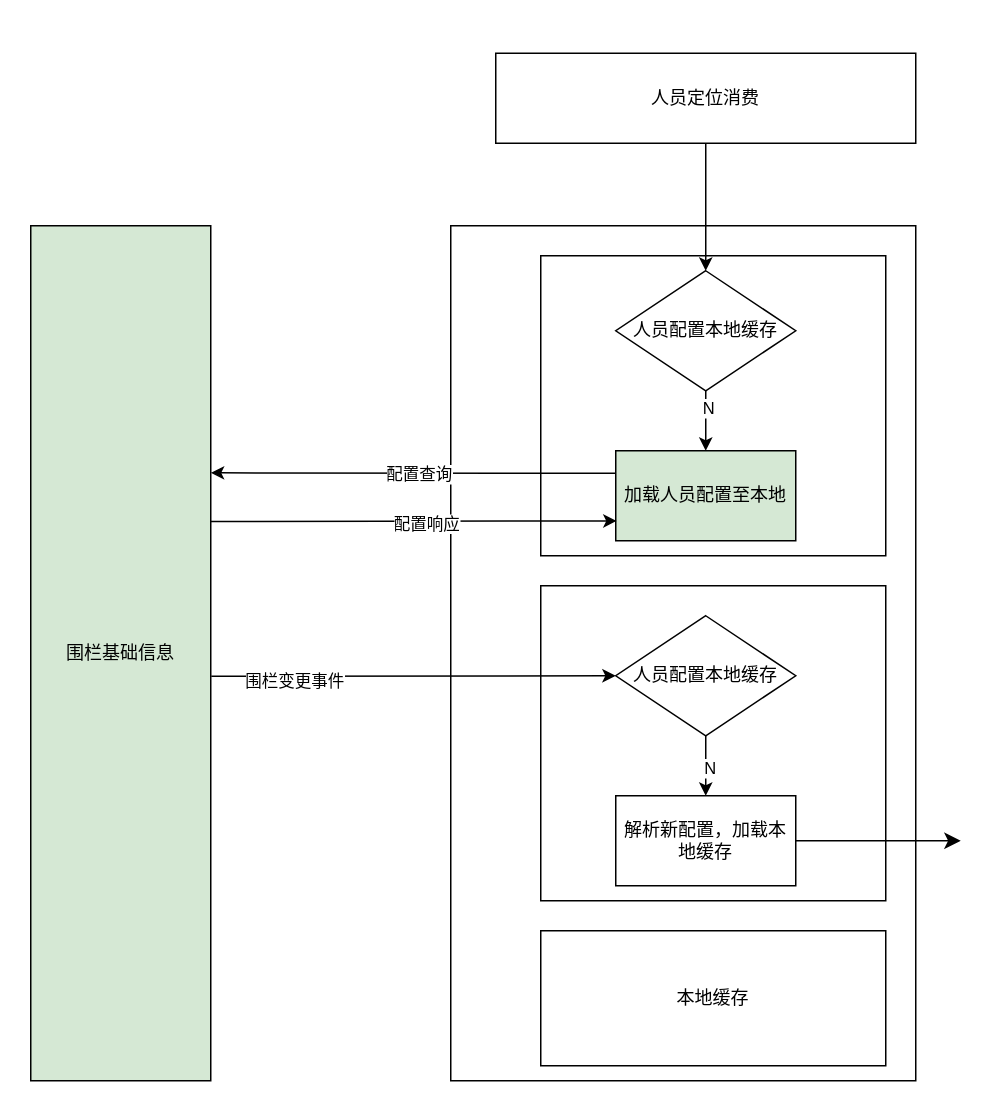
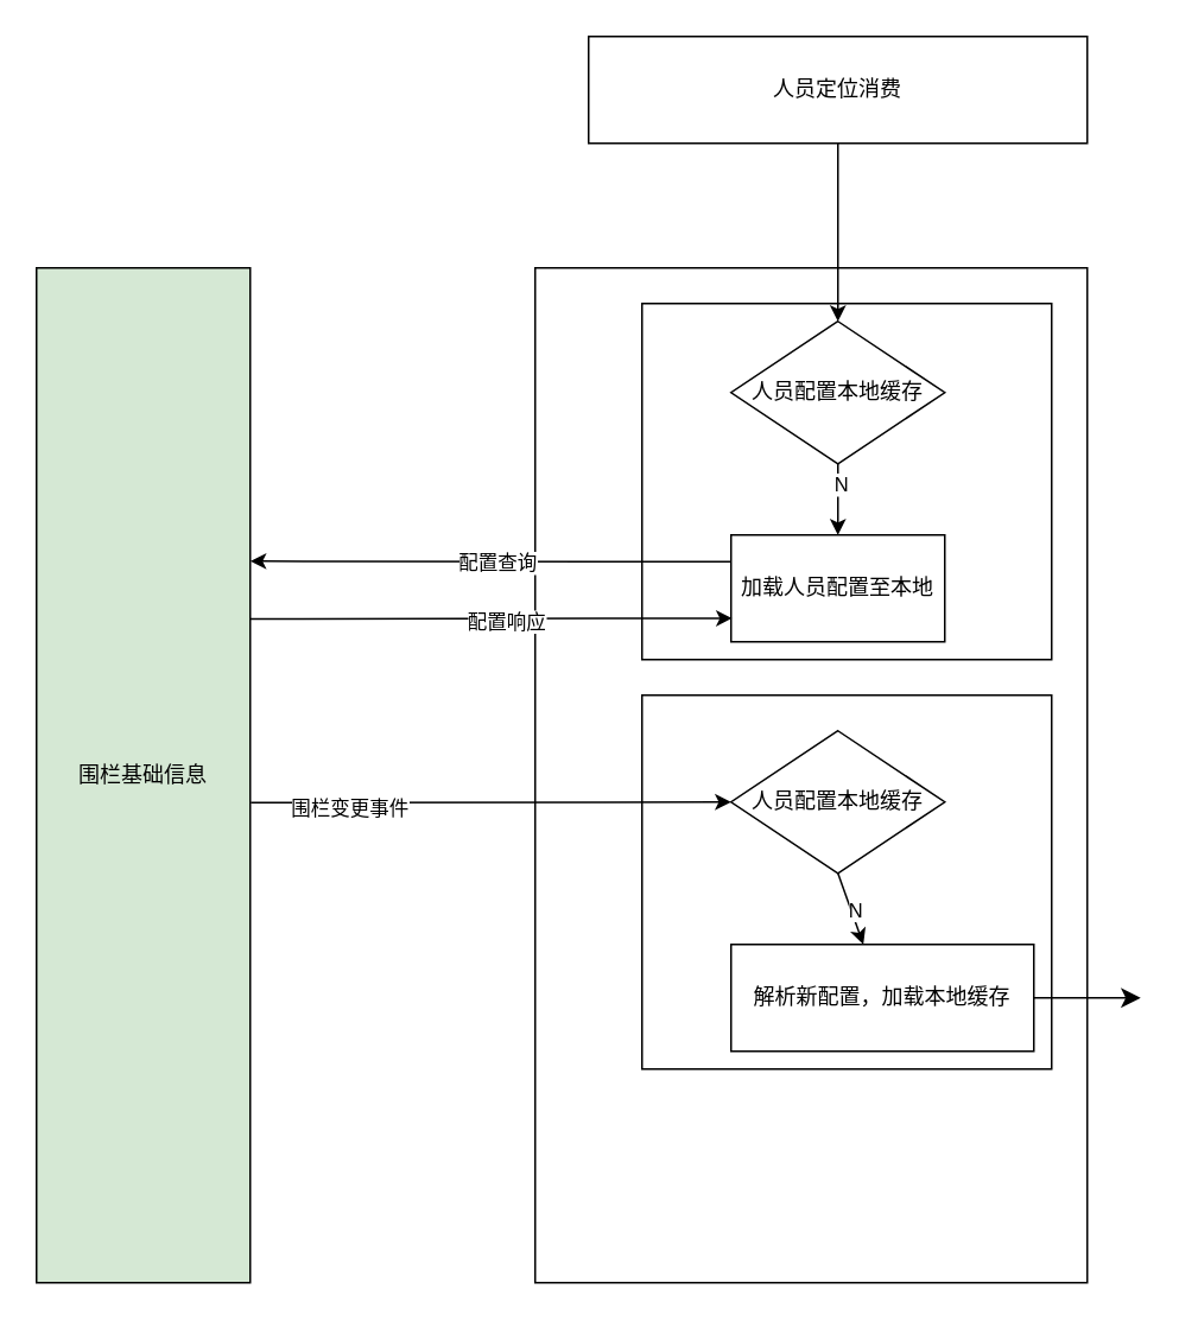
- <mxCell id="7" value="人员定位消费" style="rounded=0;whiteSpace=wrap;html=1;" vertex="1" parent="1"><mxGeometry x="330" y="35" width="280" height="60" as="geometry" /></mxCell>
+ <mxCell id="7" value="人员定位消费" style="rounded=0;whiteSpace=wrap;html=1;" vertex="1" parent="1"><mxGeometry x="330" y="20" width="280" height="60" as="geometry" /></mxCell>
- <mxCell id="6" value="加载人员配置至本地" style="rounded=0;whiteSpace=wrap;html=1;fillColor=#d5e8d4;" vertex="1" parent="1"><mxGeometry x="410" y="300" width="120" height="60" as="geometry" /></mxCell>
+ <mxCell id="6" value="加载人员配置至本地" style="rounded=0;whiteSpace=wrap;html=1;" vertex="1" parent="1"><mxGeometry x="410" y="300" width="120" height="60" as="geometry" /></mxCell>
- <mxCell id="20" value="解析新配置，加载本地缓存" style="rounded=0;whiteSpace=wrap;html=1;" vertex="1" parent="1"><mxGeometry x="410" y="530" width="120" height="60" as="geometry" /></mxCell>
+ <mxCell id="20" value="解析新配置，加载本地缓存" style="rounded=0;whiteSpace=wrap;html=1;" vertex="1" parent="1"><mxGeometry x="410" y="530" width="170" height="60" as="geometry" /></mxCell>
- <mxCell id="12" value="本地缓存" style="rounded=0;whiteSpace=wrap;html=1;" vertex="1" parent="1"><mxGeometry x="360" y="620" width="230" height="90" as="geometry" /></mxCell>
